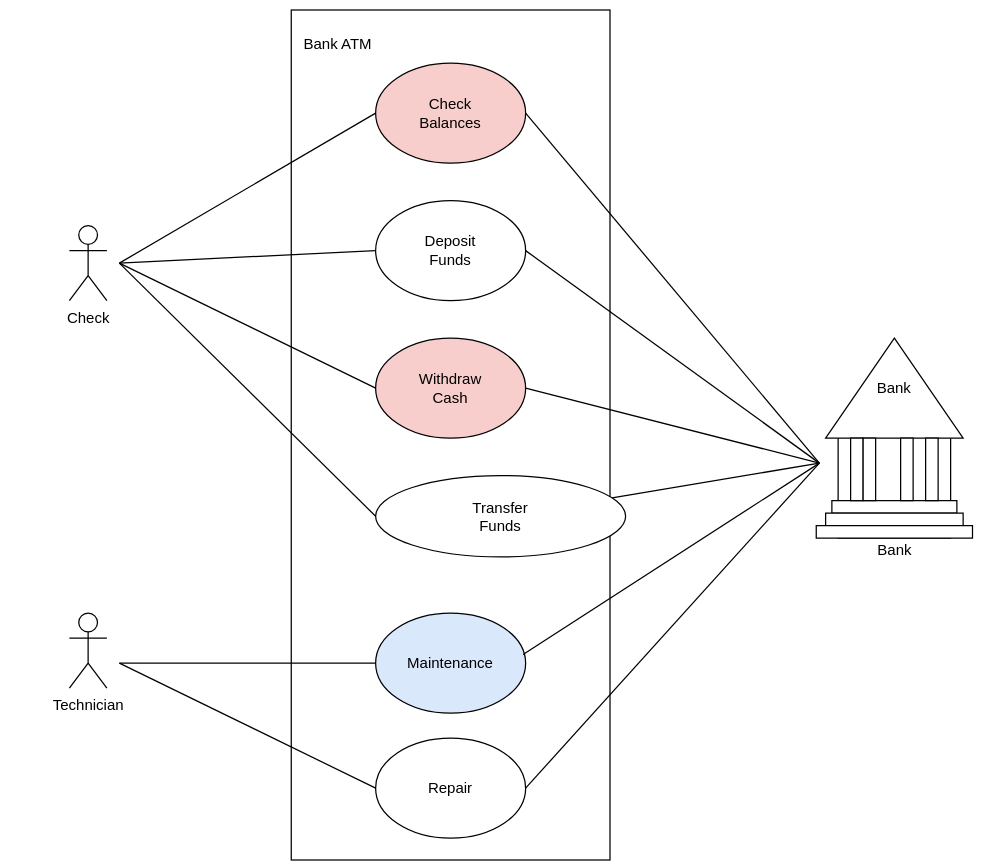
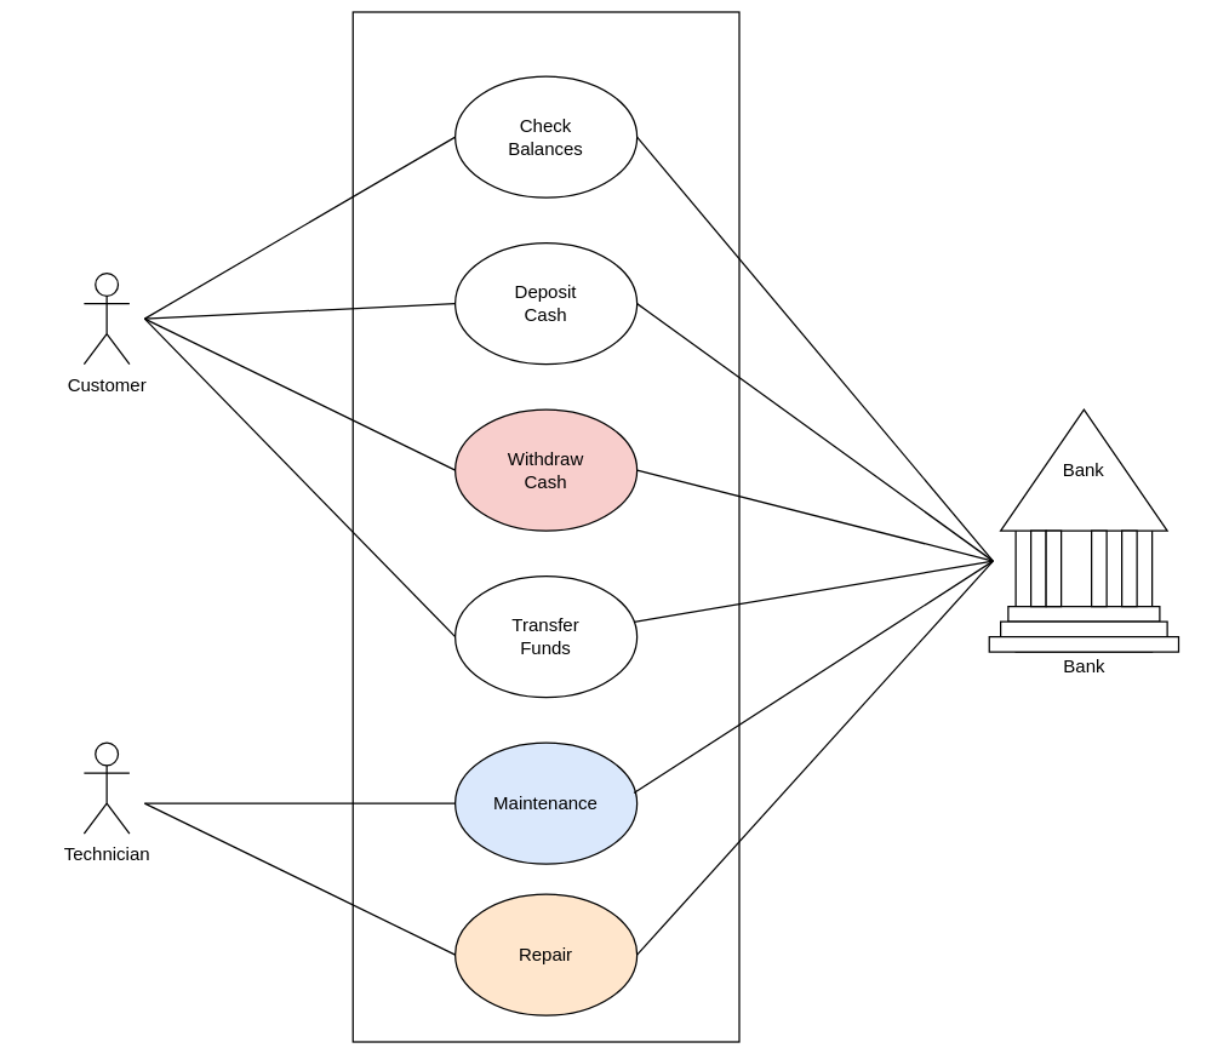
- <mxCell id="3" value="Bank ATM" style="text;html=1;strokeColor=none;fillColor=none;align=center;verticalAlign=middle;whiteSpace=wrap;rounded=0;" parent="1" vertex="1"><mxGeometry x="240" y="20" width="60" height="30" as="geometry" /></mxCell>
- <mxCell id="6" value="Check&lt;br&gt;Balances" style="ellipse;whiteSpace=wrap;html=1;fillColor=#f8cecc;" parent="1" vertex="1"><mxGeometry x="300" y="50" width="120" height="80" as="geometry" /></mxCell>
+ <mxCell id="6" value="Check&lt;br&gt;Balances" style="ellipse;whiteSpace=wrap;html=1;" parent="1" vertex="1"><mxGeometry x="300" y="50" width="120" height="80" as="geometry" /></mxCell>
- <mxCell id="9" value="Deposit&lt;br&gt;Funds" style="ellipse;whiteSpace=wrap;html=1;" parent="1" vertex="1"><mxGeometry x="300" y="160" width="120" height="80" as="geometry" /></mxCell>
+ <mxCell id="9" value="Deposit&lt;br&gt;Cash" style="ellipse;whiteSpace=wrap;html=1;" parent="1" vertex="1"><mxGeometry x="300" y="160" width="120" height="80" as="geometry" /></mxCell>
- <mxCell id="4" value="Check" style="shape=umlActor;verticalLabelPosition=bottom;verticalAlign=top;html=1;outlineConnect=0;" parent="1" vertex="1"><mxGeometry x="55" y="180" width="30" height="60" as="geometry" /></mxCell>
+ <mxCell id="4" value="Customer" style="shape=umlActor;verticalLabelPosition=bottom;verticalAlign=top;html=1;outlineConnect=0;" parent="1" vertex="1"><mxGeometry x="55" y="180" width="30" height="60" as="geometry" /></mxCell>
- <mxCell id="8" value="Transfer&lt;br&gt;Funds" style="ellipse;whiteSpace=wrap;html=1;" parent="1" vertex="1"><mxGeometry x="300" y="380" width="200" height="65" as="geometry" /></mxCell>
+ <mxCell id="8" value="Transfer&lt;br&gt;Funds" style="ellipse;whiteSpace=wrap;html=1;" parent="1" vertex="1"><mxGeometry x="300" y="380" width="120" height="80" as="geometry" /></mxCell>
- <mxCell id="11" value="Repair" style="ellipse;whiteSpace=wrap;html=1;" parent="1" vertex="1"><mxGeometry x="300" y="590" width="120" height="80" as="geometry" /></mxCell>
+ <mxCell id="11" value="Repair" style="ellipse;whiteSpace=wrap;html=1;fillColor=#ffe6cc;" parent="1" vertex="1"><mxGeometry x="300" y="590" width="120" height="80" as="geometry" /></mxCell>
